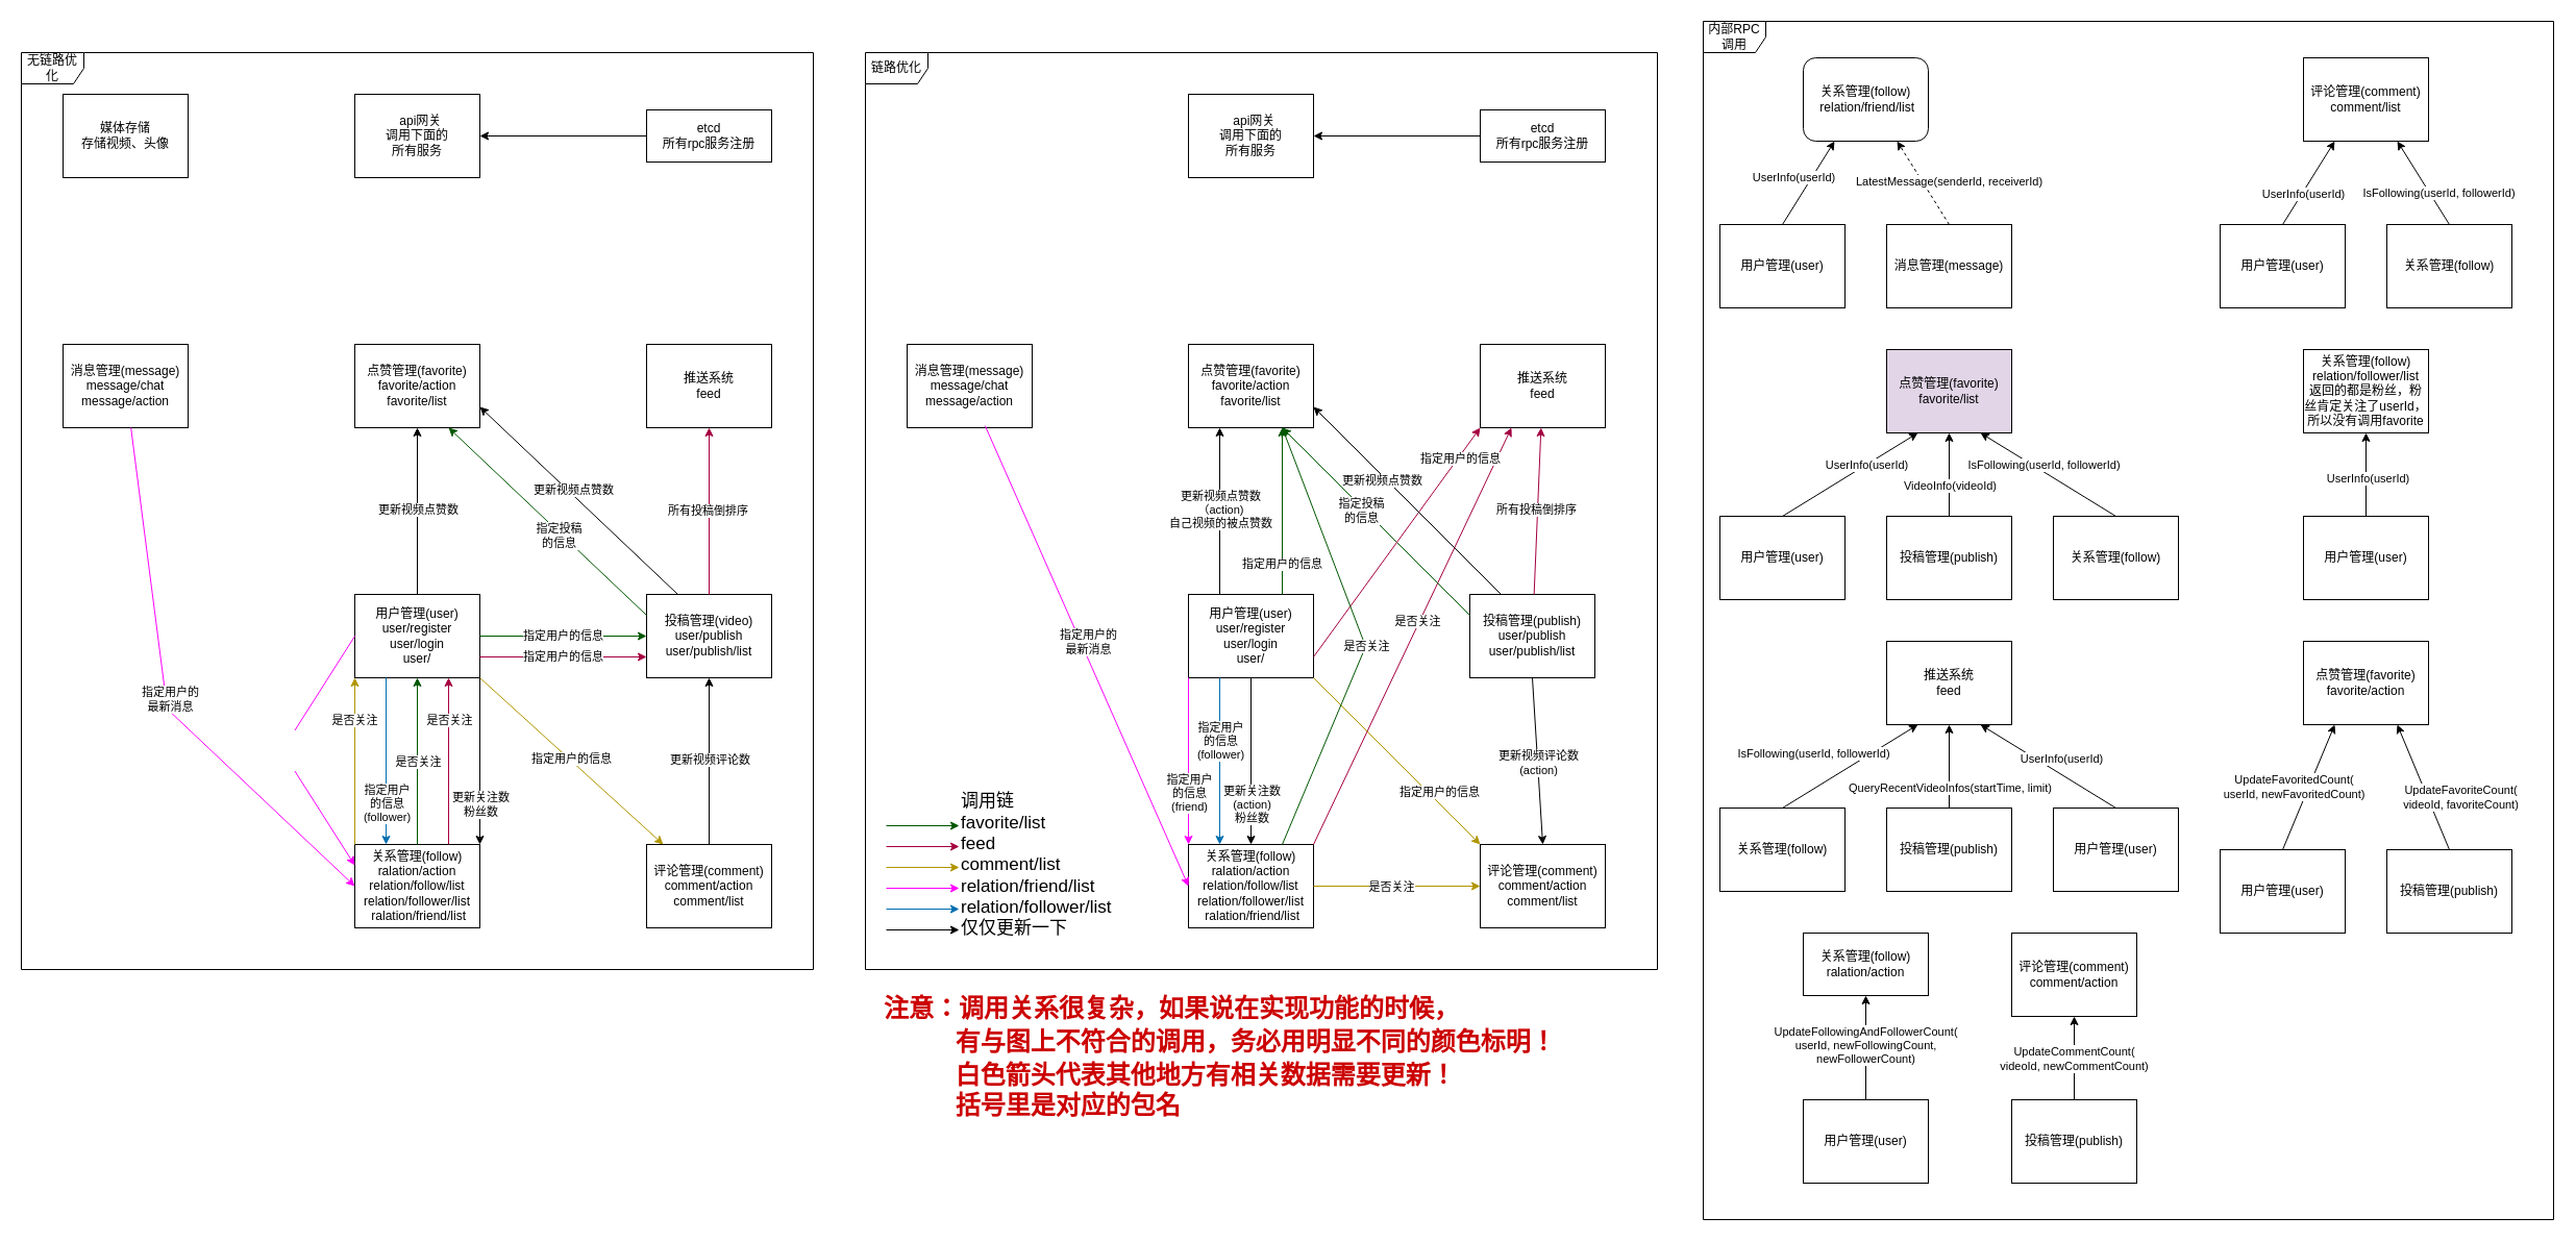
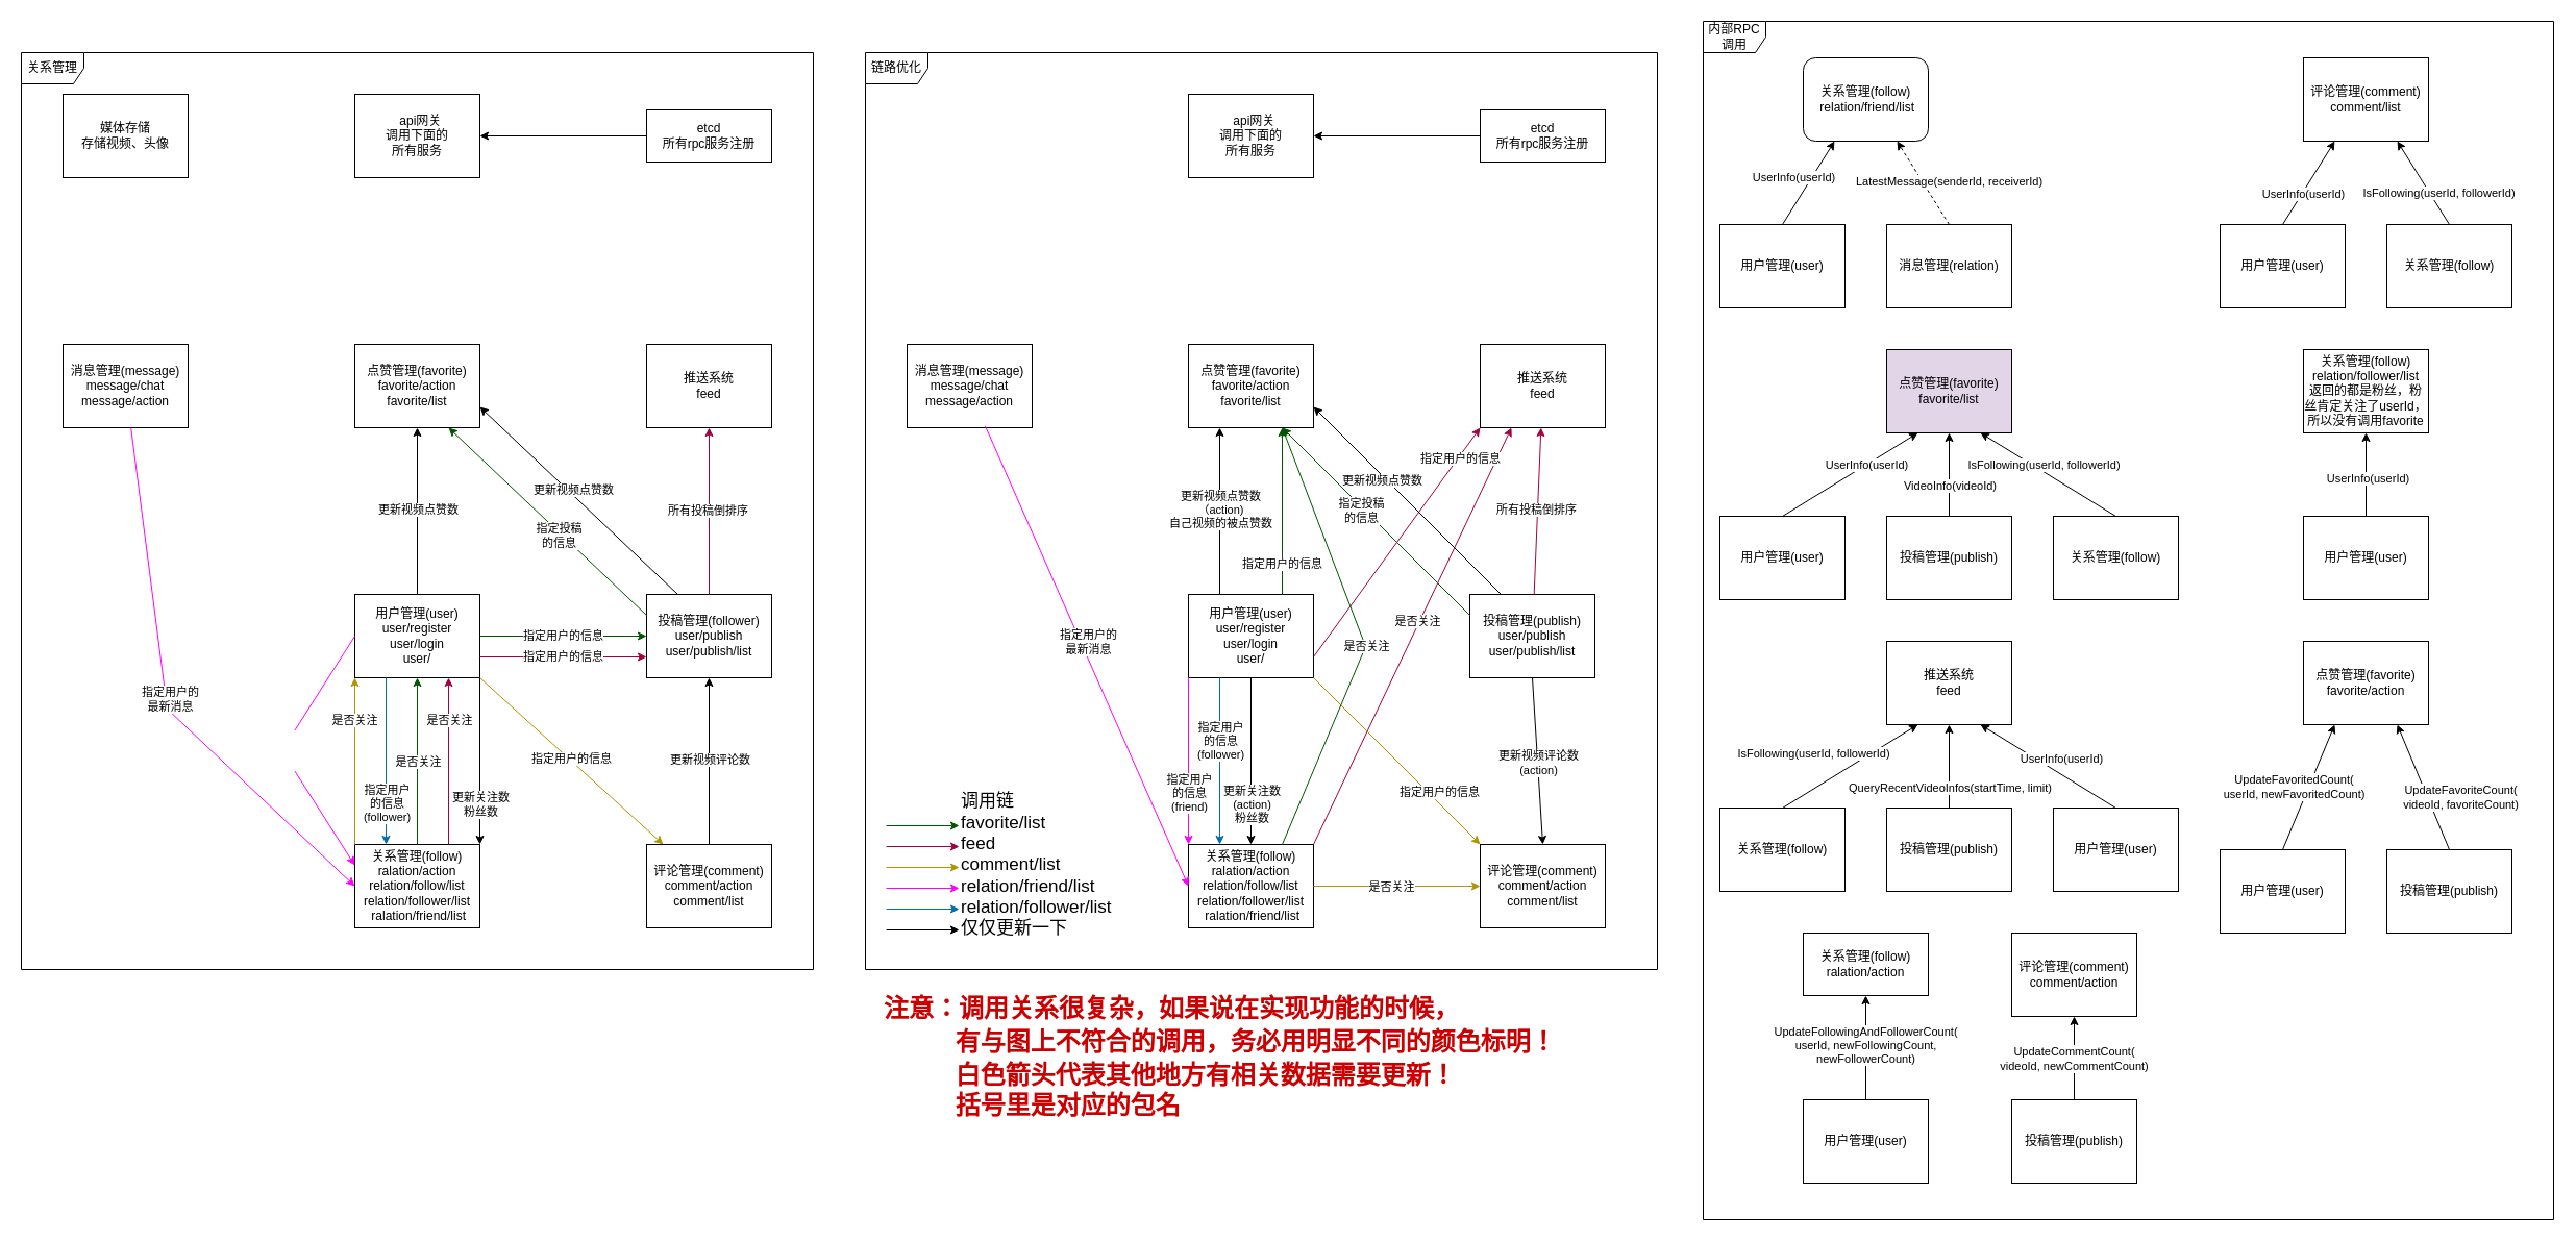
- <mxCell id="4" value="无链路优化" style="shape=umlFrame;whiteSpace=wrap;html=1;pointerEvents=0;" parent="1" vertex="1"><mxGeometry x="20" y="50" width="760" height="880" as="geometry" /></mxCell>
+ <mxCell id="4" value="关系管理" style="shape=umlFrame;whiteSpace=wrap;html=1;pointerEvents=0;" parent="1" vertex="1"><mxGeometry x="20" y="50" width="760" height="880" as="geometry" /></mxCell>
- <mxCell id="97" value="消息管理(message)" style="html=1;whiteSpace=wrap;" parent="1" vertex="1"><mxGeometry x="1810" y="215" width="120" height="80" as="geometry" /></mxCell>
+ <mxCell id="97" value="消息管理(relation)" style="html=1;whiteSpace=wrap;" parent="1" vertex="1"><mxGeometry x="1810" y="215" width="120" height="80" as="geometry" /></mxCell>
- <mxCell id="12" value="投稿管理(video)&lt;br&gt;user/publish&lt;br&gt;user/publish/list" style="html=1;whiteSpace=wrap;" parent="1" vertex="1"><mxGeometry x="620" y="570" width="120" height="80" as="geometry" /></mxCell>
+ <mxCell id="12" value="投稿管理(follower)&lt;br&gt;user/publish&lt;br&gt;user/publish/list" style="html=1;whiteSpace=wrap;" parent="1" vertex="1"><mxGeometry x="620" y="570" width="120" height="80" as="geometry" /></mxCell>
